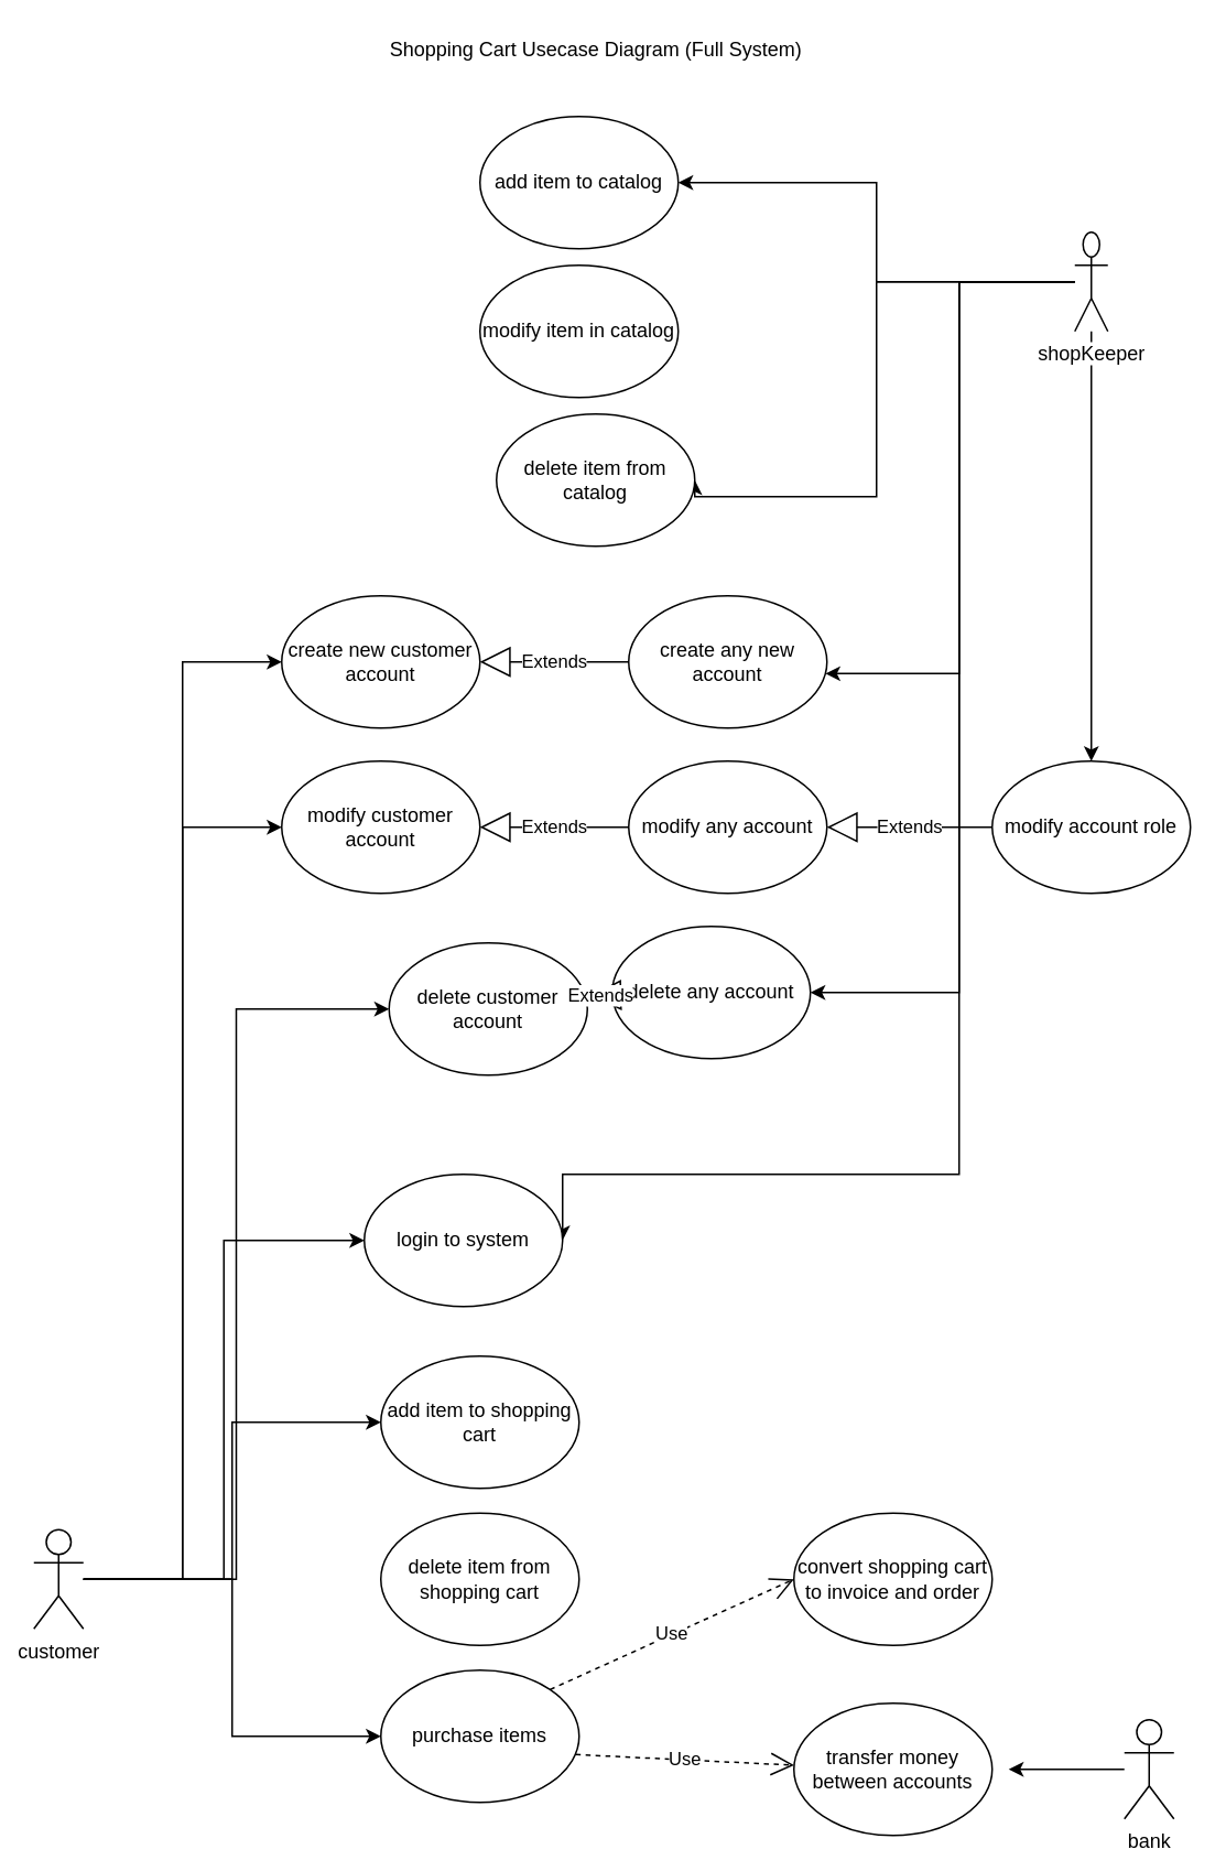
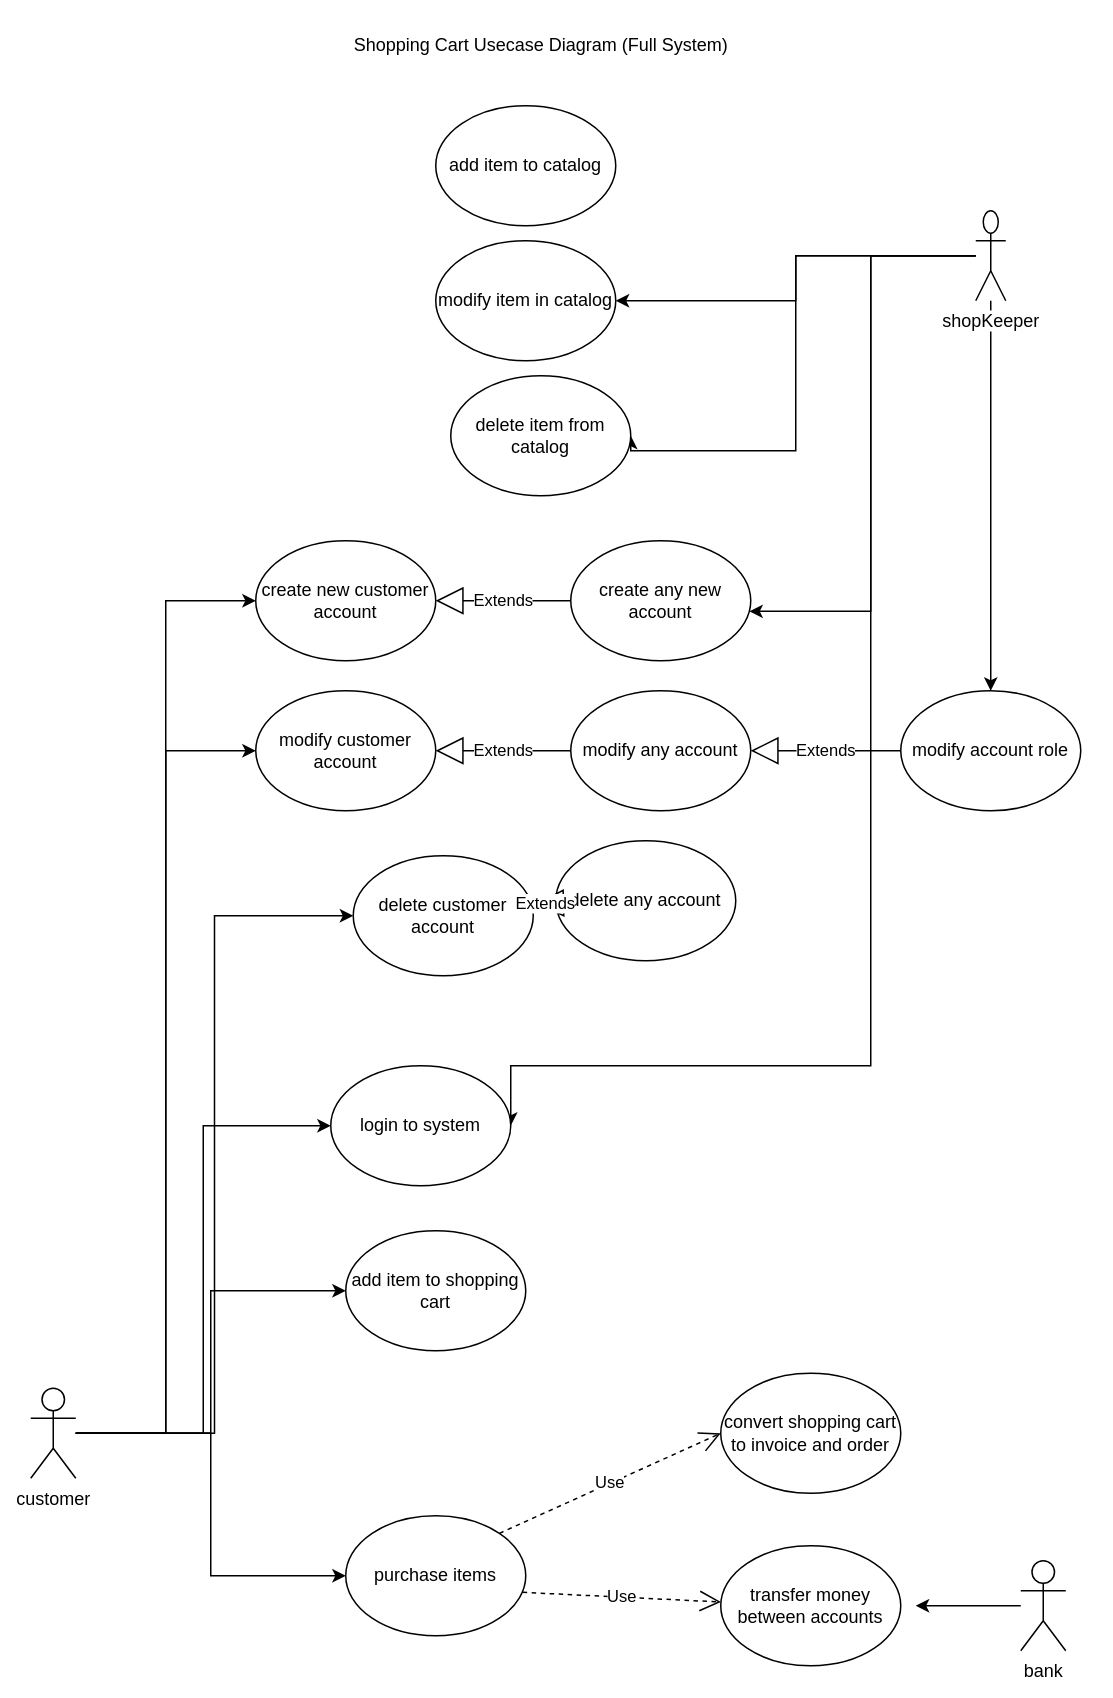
- <mxCell id="14" style="edgeStyle=orthogonalEdgeStyle;rounded=0;orthogonalLoop=1;jettySize=auto;html=1;" parent="1" source="20" target="24" edge="1"><mxGeometry relative="1" as="geometry"><mxPoint x="170" y="140" as="targetPoint" /></mxGeometry></mxCell>
+ <mxCell id="14" style="edgeStyle=orthogonalEdgeStyle;rounded=0;orthogonalLoop=1;jettySize=auto;html=1;" parent="1" source="20" target="25" edge="1"><mxGeometry relative="1" as="geometry"><mxPoint x="170" y="140" as="targetPoint" /></mxGeometry></mxCell>
- <mxCell id="18" style="edgeStyle=orthogonalEdgeStyle;rounded=0;orthogonalLoop=1;jettySize=auto;html=1;entryX=1;entryY=0.5;entryDx=0;entryDy=0;" edge="1" parent="1" source="20" target="29"><mxGeometry relative="1" as="geometry"><Array as="points"><mxPoint x="580" y="170" /><mxPoint x="580" y="600" /></Array></mxGeometry></mxCell>
- <mxCell id="22" value="delete item from shopping cart" style="ellipse;whiteSpace=wrap;html=1;" vertex="1" parent="1"><mxGeometry x="230" y="915" width="120" height="80" as="geometry" /></mxCell>
